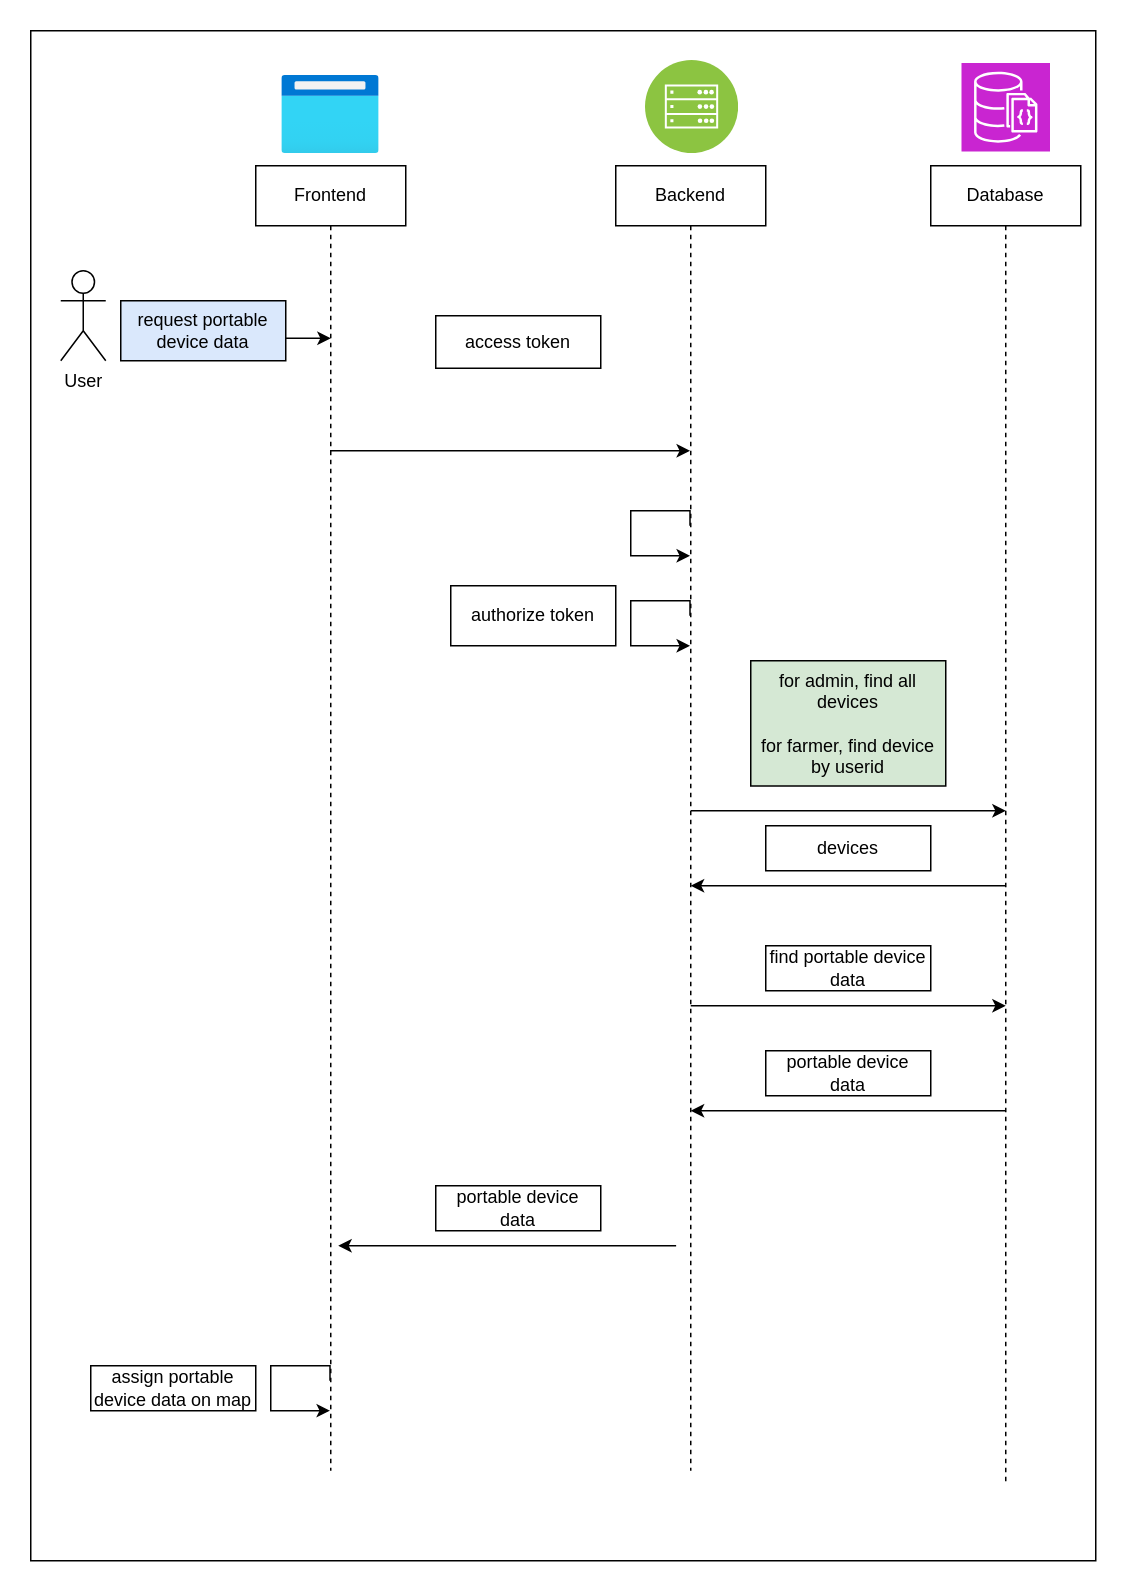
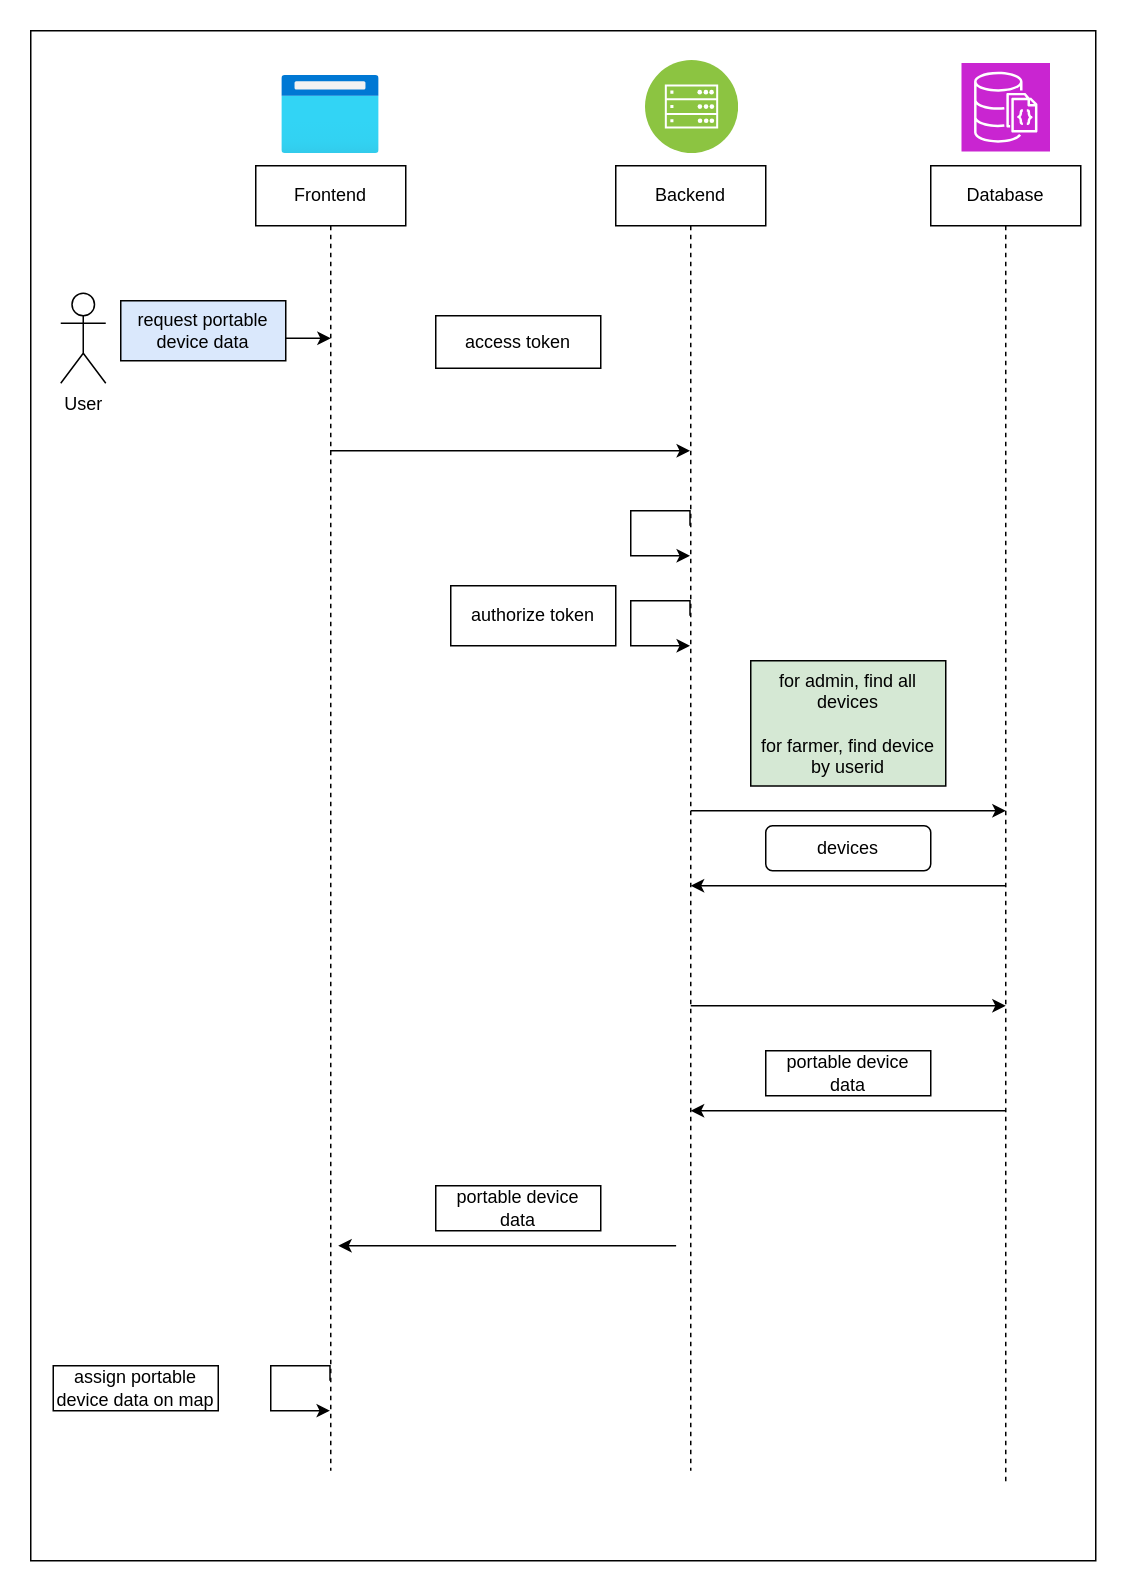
- <mxCell id="24" value="User" style="shape=umlActor;verticalLabelPosition=bottom;verticalAlign=top;html=1;" vertex="1" parent="1"><mxGeometry x="40" y="180" width="30" height="60" as="geometry" /></mxCell>
+ <mxCell id="24" value="User" style="shape=umlActor;verticalLabelPosition=bottom;verticalAlign=top;html=1;" vertex="1" parent="1"><mxGeometry x="40" y="195" width="30" height="60" as="geometry" /></mxCell>
- <mxCell id="9" value="devices" style="html=1;whiteSpace=wrap;" parent="1" vertex="1"><mxGeometry x="510" y="550" width="110" height="30" as="geometry" /></mxCell>
+ <mxCell id="9" value="devices" style="html=1;whiteSpace=wrap;rounded=1;" parent="1" vertex="1"><mxGeometry x="510" y="550" width="110" height="30" as="geometry" /></mxCell>
- <mxCell id="17" value="find portable device data" style="html=1;whiteSpace=wrap;" parent="1" vertex="1"><mxGeometry x="510" y="630" width="110" height="30" as="geometry" /></mxCell>
- <mxCell id="21" value="assign portable device data on map" style="html=1;whiteSpace=wrap;" parent="1" vertex="1"><mxGeometry x="60" y="910" width="110" height="30" as="geometry" /></mxCell>
+ <mxCell id="21" value="assign portable device data on map" style="html=1;whiteSpace=wrap;" parent="1" vertex="1"><mxGeometry x="35" y="910" width="110" height="30" as="geometry" /></mxCell>
